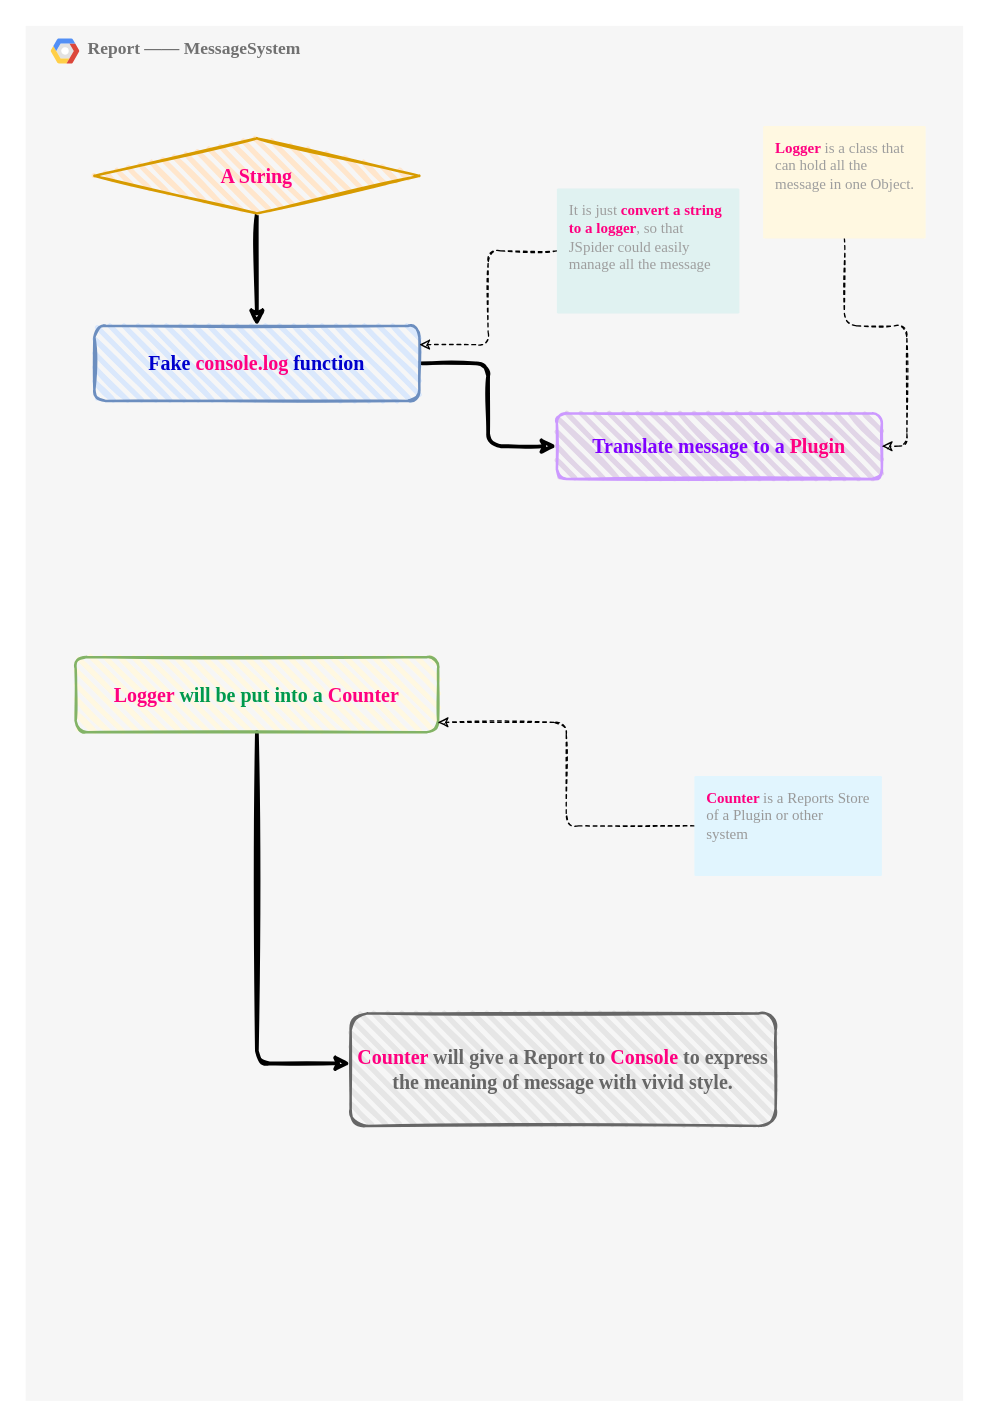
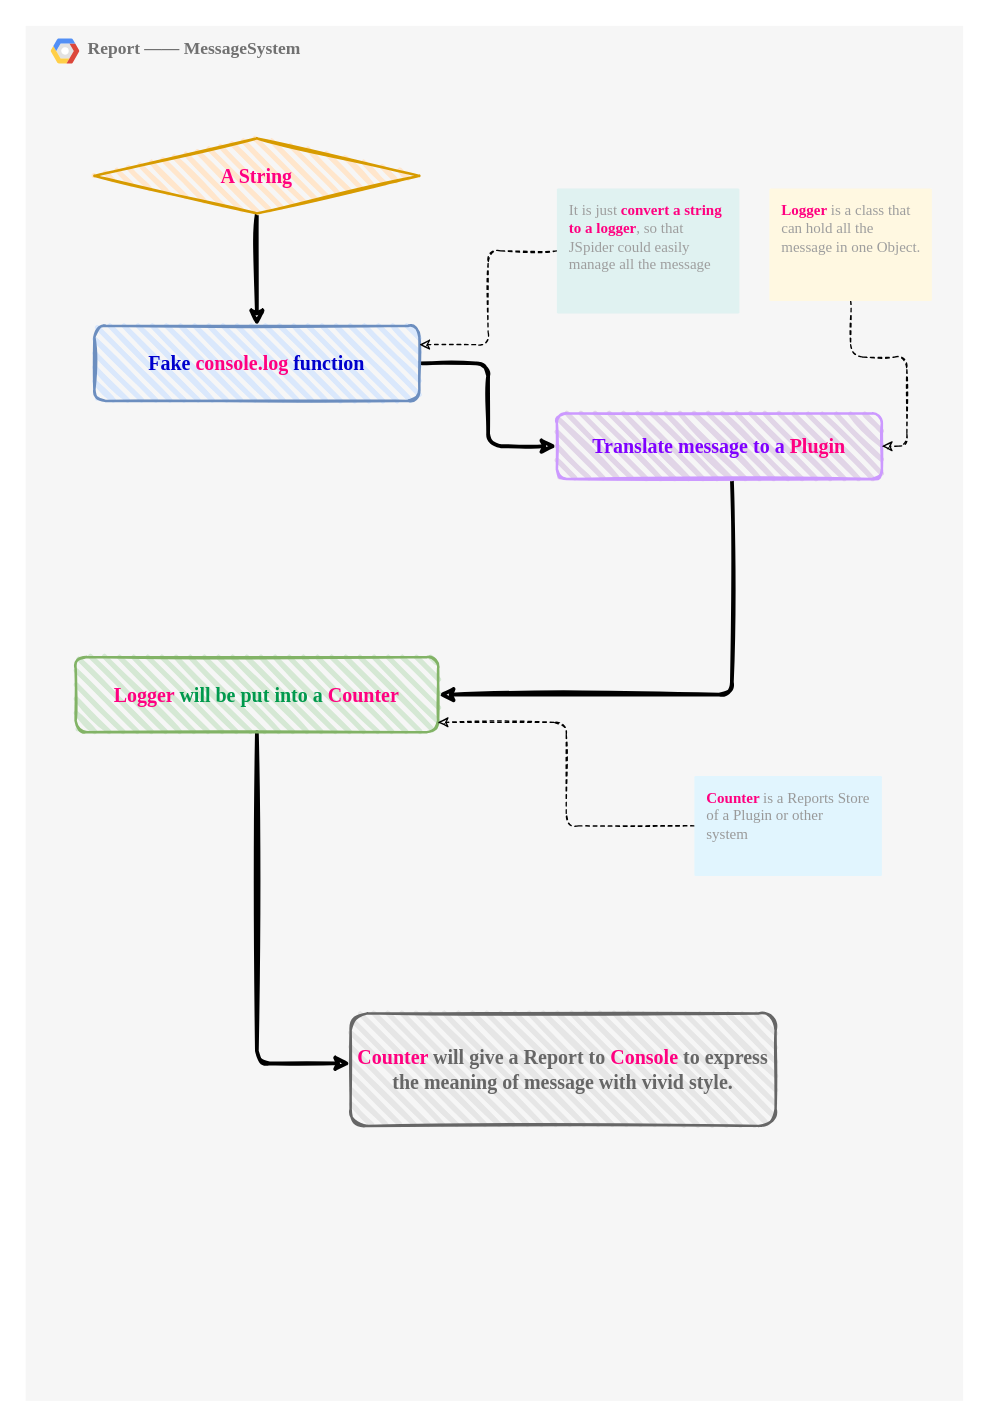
- <mxCell id="14" value="&lt;b&gt;&lt;font color=&quot;#ff0080&quot;&gt;Logger&lt;/font&gt;&lt;/b&gt; is a class that can hold all the message in one Object." style="points=[[0,0,0],[0.25,0,0],[0.5,0,0],[0.75,0,0],[1,0,0],[1,0.25,0],[1,0.5,0],[1,0.75,0],[1,1,0],[0.75,1,0],[0.5,1,0],[0.25,1,0],[0,1,0],[0,0.75,0],[0,0.5,0],[0,0.25,0]];rounded=1;absoluteArcSize=1;arcSize=2;html=1;strokeColor=none;gradientColor=none;shadow=0;dashed=0;fontSize=12;fontColor=#9E9E9E;align=left;verticalAlign=top;spacing=10;spacingTop=-4;fillColor=#FFF8E1;fontFamily=Comic Sans MS;whiteSpace=wrap;" parent="4" vertex="1"><mxGeometry x="610" y="100" width="130" height="90" as="geometry" /></mxCell>
+ <mxCell id="14" value="&lt;b&gt;&lt;font color=&quot;#ff0080&quot;&gt;Logger&lt;/font&gt;&lt;/b&gt; is a class that can hold all the message in one Object." style="points=[[0,0,0],[0.25,0,0],[0.5,0,0],[0.75,0,0],[1,0,0],[1,0.25,0],[1,0.5,0],[1,0.75,0],[1,1,0],[0.75,1,0],[0.5,1,0],[0.25,1,0],[0,1,0],[0,0.75,0],[0,0.5,0],[0,0.25,0]];rounded=1;absoluteArcSize=1;arcSize=2;html=1;strokeColor=none;gradientColor=none;shadow=0;dashed=0;fontSize=12;fontColor=#9E9E9E;align=left;verticalAlign=top;spacing=10;spacingTop=-4;fillColor=#FFF8E1;fontFamily=Comic Sans MS;whiteSpace=wrap;" parent="4" vertex="1"><mxGeometry x="615" y="150" width="130" height="90" as="geometry" /></mxCell>
- <mxCell id="16" value="&lt;font color=&quot;#ff0080&quot;&gt;Logger&lt;/font&gt; will be put into a &lt;font color=&quot;#ff0080&quot;&gt;Counter&lt;/font&gt;" style="rounded=1;whiteSpace=wrap;html=1;strokeWidth=2;fillWeight=4;hachureGap=8;hachureAngle=45;sketch=1;fontFamily=Comic Sans MS;fontStyle=1;fontSize=16;strokeColor=#82b366;fillColor=#fff8e1;fontColor=#00994D;" parent="4" vertex="1"><mxGeometry x="60" y="525" width="290" height="60" as="geometry" /></mxCell>
+ <mxCell id="16" value="&lt;font color=&quot;#ff0080&quot;&gt;Logger&lt;/font&gt; will be put into a &lt;font color=&quot;#ff0080&quot;&gt;Counter&lt;/font&gt;" style="rounded=1;whiteSpace=wrap;html=1;strokeWidth=2;fillWeight=4;hachureGap=8;hachureAngle=45;sketch=1;fontFamily=Comic Sans MS;fontStyle=1;fontSize=16;strokeColor=#82b366;fillColor=#d5e8d4;fontColor=#00994D;" parent="4" vertex="1"><mxGeometry x="60" y="525" width="290" height="60" as="geometry" /></mxCell>
+ <mxCell id="9" style="edgeStyle=orthogonalEdgeStyle;rounded=1;orthogonalLoop=1;jettySize=auto;html=1;entryX=1;entryY=0.5;entryDx=0;entryDy=0;sketch=1;jumpStyle=arc;fontSize=20;fontStyle=0;strokeWidth=3;" edge="1" parent="4" source="10" target="16"><mxGeometry relative="1" as="geometry"><Array as="points"><mxPoint x="585" y="555" /></Array></mxGeometry></mxCell>
